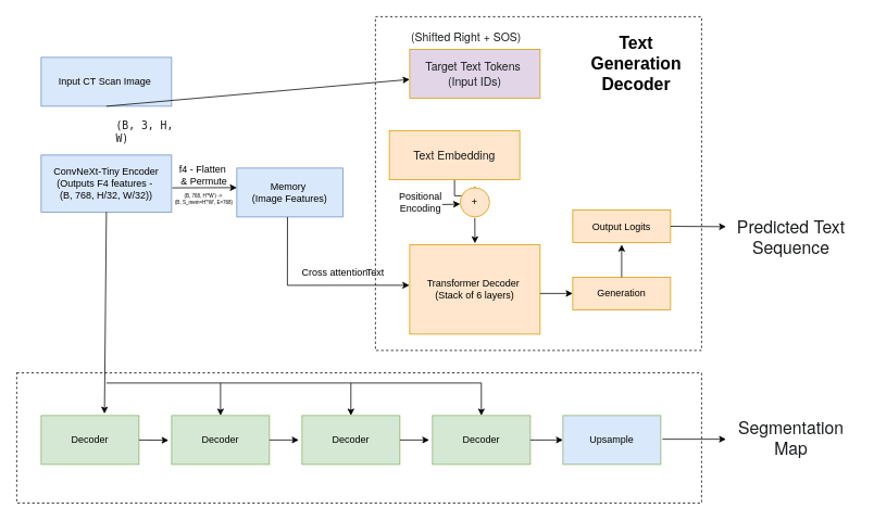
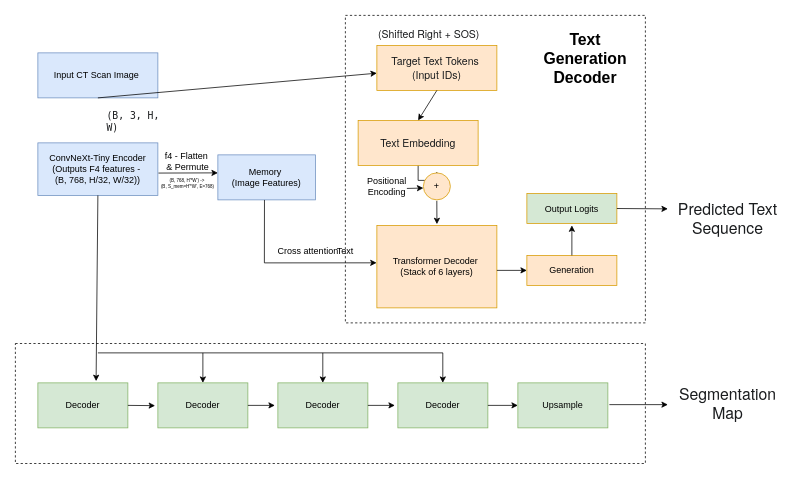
- <mxCell id="8" value="&lt;span style=&quot;--un-translate-z: 0; --un-pan-x: ; --un-pan-y: ; --un-pinch-zoom: ; --un-scroll-snap-strictness: proximity; --un-ordinal: ; --un-slashed-zero: ; --un-numeric-figure: ; --un-numeric-spacing: ; --un-numeric-fraction: ; --un-border-spacing-x: 0; --un-border-spacing-y: 0; --un-ring-offset-shadow: 0 0 rgb(0 0 0 / 0); --un-ring-shadow: 0 0 rgb(0 0 0 / 0); --un-shadow-inset: ; --un-shadow: 0 0 rgb(0 0 0 / 0); --un-ring-inset: ; --un-ring-offset-width: 0px; --un-ring-offset-color: light-dark(#fff, #000000); --un-ring-width: 0px; --un-ring-color: rgb(147 197 253 / .5); --un-blur: ; --un-brightness: ; --un-contrast: ; --un-drop-shadow: ; --un-grayscale: ; --un-hue-rotate: ; --un-invert: ; --un-saturate: ; --un-sepia: ; --un-backdrop-blur: ; --un-backdrop-brightness: ; --un-backdrop-contrast: ; --un-backdrop-grayscale: ; --un-backdrop-hue-rotate: ; --un-backdrop-invert: ; --un-backdrop-opacity: ; --un-backdrop-saturate: ; --un-backdrop-sepia: ; box-sizing: border-box; color: rgb(26, 28, 30); font-family: &amp;quot;Google Sans Text&amp;quot;, &amp;quot;Helvetica Neue&amp;quot;, sans-serif; font-size: 14px; text-align: left;&quot; class=&quot;ng-star-inserted&quot;&gt;&lt;span style=&quot;--un-translate-z: 0; --un-pan-x: ; --un-pan-y: ; --un-pinch-zoom: ; --un-scroll-snap-strictness: proximity; --un-ordinal: ; --un-slashed-zero: ; --un-numeric-figure: ; --un-numeric-spacing: ; --un-numeric-fraction: ; --un-border-spacing-x: 0; --un-border-spacing-y: 0; --un-ring-offset-shadow: 0 0 rgb(0 0 0 / 0); --un-ring-shadow: 0 0 rgb(0 0 0 / 0); --un-shadow-inset: ; --un-shadow: 0 0 rgb(0 0 0 / 0); --un-ring-inset: ; --un-ring-offset-width: 0px; --un-ring-offset-color: light-dark(#fff, #000000); --un-ring-width: 0px; --un-ring-color: rgb(147 197 253 / .5); --un-blur: ; --un-brightness: ; --un-contrast: ; --un-drop-shadow: ; --un-grayscale: ; --un-hue-rotate: ; --un-invert: ; --un-saturate: ; --un-sepia: ; --un-backdrop-blur: ; --un-backdrop-brightness: ; --un-backdrop-contrast: ; --un-backdrop-grayscale: ; --un-backdrop-hue-rotate: ; --un-backdrop-invert: ; --un-backdrop-opacity: ; --un-backdrop-saturate: ; --un-backdrop-sepia: ; box-sizing: border-box;&quot; class=&quot;ng-star-inserted&quot;&gt;Target Text Tokens&amp;nbsp;&lt;/span&gt;&lt;/span&gt;&lt;div&gt;&lt;span style=&quot;--un-translate-z: 0; --un-pan-x: ; --un-pan-y: ; --un-pinch-zoom: ; --un-scroll-snap-strictness: proximity; --un-ordinal: ; --un-slashed-zero: ; --un-numeric-figure: ; --un-numeric-spacing: ; --un-numeric-fraction: ; --un-border-spacing-x: 0; --un-border-spacing-y: 0; --un-ring-offset-shadow: 0 0 rgb(0 0 0 / 0); --un-ring-shadow: 0 0 rgb(0 0 0 / 0); --un-shadow-inset: ; --un-shadow: 0 0 rgb(0 0 0 / 0); --un-ring-inset: ; --un-ring-offset-width: 0px; --un-ring-offset-color: light-dark(#fff, #000000); --un-ring-width: 0px; --un-ring-color: rgb(147 197 253 / .5); --un-blur: ; --un-brightness: ; --un-contrast: ; --un-drop-shadow: ; --un-grayscale: ; --un-hue-rotate: ; --un-invert: ; --un-saturate: ; --un-sepia: ; --un-backdrop-blur: ; --un-backdrop-brightness: ; --un-backdrop-contrast: ; --un-backdrop-grayscale: ; --un-backdrop-hue-rotate: ; --un-backdrop-invert: ; --un-backdrop-opacity: ; --un-backdrop-saturate: ; --un-backdrop-sepia: ; box-sizing: border-box; color: rgb(26, 28, 30); font-family: &amp;quot;Google Sans Text&amp;quot;, &amp;quot;Helvetica Neue&amp;quot;, sans-serif; font-size: 14px; text-align: left;&quot; class=&quot;ng-star-inserted&quot;&gt;&lt;span style=&quot;--un-translate-z: 0; --un-pan-x: ; --un-pan-y: ; --un-pinch-zoom: ; --un-scroll-snap-strictness: proximity; --un-ordinal: ; --un-slashed-zero: ; --un-numeric-figure: ; --un-numeric-spacing: ; --un-numeric-fraction: ; --un-border-spacing-x: 0; --un-border-spacing-y: 0; --un-ring-offset-shadow: 0 0 rgb(0 0 0 / 0); --un-ring-shadow: 0 0 rgb(0 0 0 / 0); --un-shadow-inset: ; --un-shadow: 0 0 rgb(0 0 0 / 0); --un-ring-inset: ; --un-ring-offset-width: 0px; --un-ring-offset-color: light-dark(#fff, #000000); --un-ring-width: 0px; --un-ring-color: rgb(147 197 253 / .5); --un-blur: ; --un-brightness: ; --un-contrast: ; --un-drop-shadow: ; --un-grayscale: ; --un-hue-rotate: ; --un-invert: ; --un-saturate: ; --un-sepia: ; --un-backdrop-blur: ; --un-backdrop-brightness: ; --un-backdrop-contrast: ; --un-backdrop-grayscale: ; --un-backdrop-hue-rotate: ; --un-backdrop-invert: ; --un-backdrop-opacity: ; --un-backdrop-saturate: ; --un-backdrop-sepia: ; box-sizing: border-box;&quot; class=&quot;ng-star-inserted&quot;&gt;(Input IDs)&lt;/span&gt;&lt;/span&gt;&lt;/div&gt;" style="rounded=0;whiteSpace=wrap;html=1;fillColor=#e1d5e7;strokeColor=#d79b00;" vertex="1" parent="1"><mxGeometry x="502" y="60" width="160" height="60" as="geometry" /></mxCell>
+ <mxCell id="8" value="&lt;span style=&quot;--un-translate-z: 0; --un-pan-x: ; --un-pan-y: ; --un-pinch-zoom: ; --un-scroll-snap-strictness: proximity; --un-ordinal: ; --un-slashed-zero: ; --un-numeric-figure: ; --un-numeric-spacing: ; --un-numeric-fraction: ; --un-border-spacing-x: 0; --un-border-spacing-y: 0; --un-ring-offset-shadow: 0 0 rgb(0 0 0 / 0); --un-ring-shadow: 0 0 rgb(0 0 0 / 0); --un-shadow-inset: ; --un-shadow: 0 0 rgb(0 0 0 / 0); --un-ring-inset: ; --un-ring-offset-width: 0px; --un-ring-offset-color: light-dark(#fff, #000000); --un-ring-width: 0px; --un-ring-color: rgb(147 197 253 / .5); --un-blur: ; --un-brightness: ; --un-contrast: ; --un-drop-shadow: ; --un-grayscale: ; --un-hue-rotate: ; --un-invert: ; --un-saturate: ; --un-sepia: ; --un-backdrop-blur: ; --un-backdrop-brightness: ; --un-backdrop-contrast: ; --un-backdrop-grayscale: ; --un-backdrop-hue-rotate: ; --un-backdrop-invert: ; --un-backdrop-opacity: ; --un-backdrop-saturate: ; --un-backdrop-sepia: ; box-sizing: border-box; color: rgb(26, 28, 30); font-family: &amp;quot;Google Sans Text&amp;quot;, &amp;quot;Helvetica Neue&amp;quot;, sans-serif; font-size: 14px; text-align: left;&quot; class=&quot;ng-star-inserted&quot;&gt;&lt;span style=&quot;--un-translate-z: 0; --un-pan-x: ; --un-pan-y: ; --un-pinch-zoom: ; --un-scroll-snap-strictness: proximity; --un-ordinal: ; --un-slashed-zero: ; --un-numeric-figure: ; --un-numeric-spacing: ; --un-numeric-fraction: ; --un-border-spacing-x: 0; --un-border-spacing-y: 0; --un-ring-offset-shadow: 0 0 rgb(0 0 0 / 0); --un-ring-shadow: 0 0 rgb(0 0 0 / 0); --un-shadow-inset: ; --un-shadow: 0 0 rgb(0 0 0 / 0); --un-ring-inset: ; --un-ring-offset-width: 0px; --un-ring-offset-color: light-dark(#fff, #000000); --un-ring-width: 0px; --un-ring-color: rgb(147 197 253 / .5); --un-blur: ; --un-brightness: ; --un-contrast: ; --un-drop-shadow: ; --un-grayscale: ; --un-hue-rotate: ; --un-invert: ; --un-saturate: ; --un-sepia: ; --un-backdrop-blur: ; --un-backdrop-brightness: ; --un-backdrop-contrast: ; --un-backdrop-grayscale: ; --un-backdrop-hue-rotate: ; --un-backdrop-invert: ; --un-backdrop-opacity: ; --un-backdrop-saturate: ; --un-backdrop-sepia: ; box-sizing: border-box;&quot; class=&quot;ng-star-inserted&quot;&gt;Target Text Tokens&amp;nbsp;&lt;/span&gt;&lt;/span&gt;&lt;div&gt;&lt;span style=&quot;--un-translate-z: 0; --un-pan-x: ; --un-pan-y: ; --un-pinch-zoom: ; --un-scroll-snap-strictness: proximity; --un-ordinal: ; --un-slashed-zero: ; --un-numeric-figure: ; --un-numeric-spacing: ; --un-numeric-fraction: ; --un-border-spacing-x: 0; --un-border-spacing-y: 0; --un-ring-offset-shadow: 0 0 rgb(0 0 0 / 0); --un-ring-shadow: 0 0 rgb(0 0 0 / 0); --un-shadow-inset: ; --un-shadow: 0 0 rgb(0 0 0 / 0); --un-ring-inset: ; --un-ring-offset-width: 0px; --un-ring-offset-color: light-dark(#fff, #000000); --un-ring-width: 0px; --un-ring-color: rgb(147 197 253 / .5); --un-blur: ; --un-brightness: ; --un-contrast: ; --un-drop-shadow: ; --un-grayscale: ; --un-hue-rotate: ; --un-invert: ; --un-saturate: ; --un-sepia: ; --un-backdrop-blur: ; --un-backdrop-brightness: ; --un-backdrop-contrast: ; --un-backdrop-grayscale: ; --un-backdrop-hue-rotate: ; --un-backdrop-invert: ; --un-backdrop-opacity: ; --un-backdrop-saturate: ; --un-backdrop-sepia: ; box-sizing: border-box; color: rgb(26, 28, 30); font-family: &amp;quot;Google Sans Text&amp;quot;, &amp;quot;Helvetica Neue&amp;quot;, sans-serif; font-size: 14px; text-align: left;&quot; class=&quot;ng-star-inserted&quot;&gt;&lt;span style=&quot;--un-translate-z: 0; --un-pan-x: ; --un-pan-y: ; --un-pinch-zoom: ; --un-scroll-snap-strictness: proximity; --un-ordinal: ; --un-slashed-zero: ; --un-numeric-figure: ; --un-numeric-spacing: ; --un-numeric-fraction: ; --un-border-spacing-x: 0; --un-border-spacing-y: 0; --un-ring-offset-shadow: 0 0 rgb(0 0 0 / 0); --un-ring-shadow: 0 0 rgb(0 0 0 / 0); --un-shadow-inset: ; --un-shadow: 0 0 rgb(0 0 0 / 0); --un-ring-inset: ; --un-ring-offset-width: 0px; --un-ring-offset-color: light-dark(#fff, #000000); --un-ring-width: 0px; --un-ring-color: rgb(147 197 253 / .5); --un-blur: ; --un-brightness: ; --un-contrast: ; --un-drop-shadow: ; --un-grayscale: ; --un-hue-rotate: ; --un-invert: ; --un-saturate: ; --un-sepia: ; --un-backdrop-blur: ; --un-backdrop-brightness: ; --un-backdrop-contrast: ; --un-backdrop-grayscale: ; --un-backdrop-hue-rotate: ; --un-backdrop-invert: ; --un-backdrop-opacity: ; --un-backdrop-saturate: ; --un-backdrop-sepia: ; box-sizing: border-box;&quot; class=&quot;ng-star-inserted&quot;&gt;(Input IDs)&lt;/span&gt;&lt;/span&gt;&lt;/div&gt;" style="rounded=0;whiteSpace=wrap;html=1;fillColor=#ffe6cc;strokeColor=#d79b00;" vertex="1" parent="1"><mxGeometry x="502" y="60" width="160" height="60" as="geometry" /></mxCell>
+ <mxCell id="12" value="" style="endArrow=classic;html=1;rounded=0;exitX=0.5;exitY=1;exitDx=0;exitDy=0;entryX=0.5;entryY=0;entryDx=0;entryDy=0;" edge="1" parent="1" source="8" target="11"><mxGeometry width="50" height="50" relative="1" as="geometry"><mxPoint x="492" y="280" as="sourcePoint" /><mxPoint x="542" y="230" as="targetPoint" /></mxGeometry></mxCell>
- <mxCell id="18" value="Output Logits" style="rounded=0;whiteSpace=wrap;html=1;fillColor=#ffe6cc;strokeColor=#d79b00;" vertex="1" parent="1"><mxGeometry x="702" y="257.5" width="120" height="40" as="geometry" /></mxCell>
+ <mxCell id="18" value="Output Logits" style="rounded=0;whiteSpace=wrap;html=1;fillColor=#d5e8d4;strokeColor=#d79b00;" vertex="1" parent="1"><mxGeometry x="702" y="257.5" width="120" height="40" as="geometry" /></mxCell>
- <mxCell id="34" value="Upsample" style="rounded=0;whiteSpace=wrap;html=1;fillColor=#dae8fc;strokeColor=#82b366;" vertex="1" parent="1"><mxGeometry x="690" y="510" width="120" height="60" as="geometry" /></mxCell>
+ <mxCell id="34" value="Upsample" style="rounded=0;whiteSpace=wrap;html=1;fillColor=#d5e8d4;strokeColor=#82b366;" vertex="1" parent="1"><mxGeometry x="690" y="510" width="120" height="60" as="geometry" /></mxCell>
